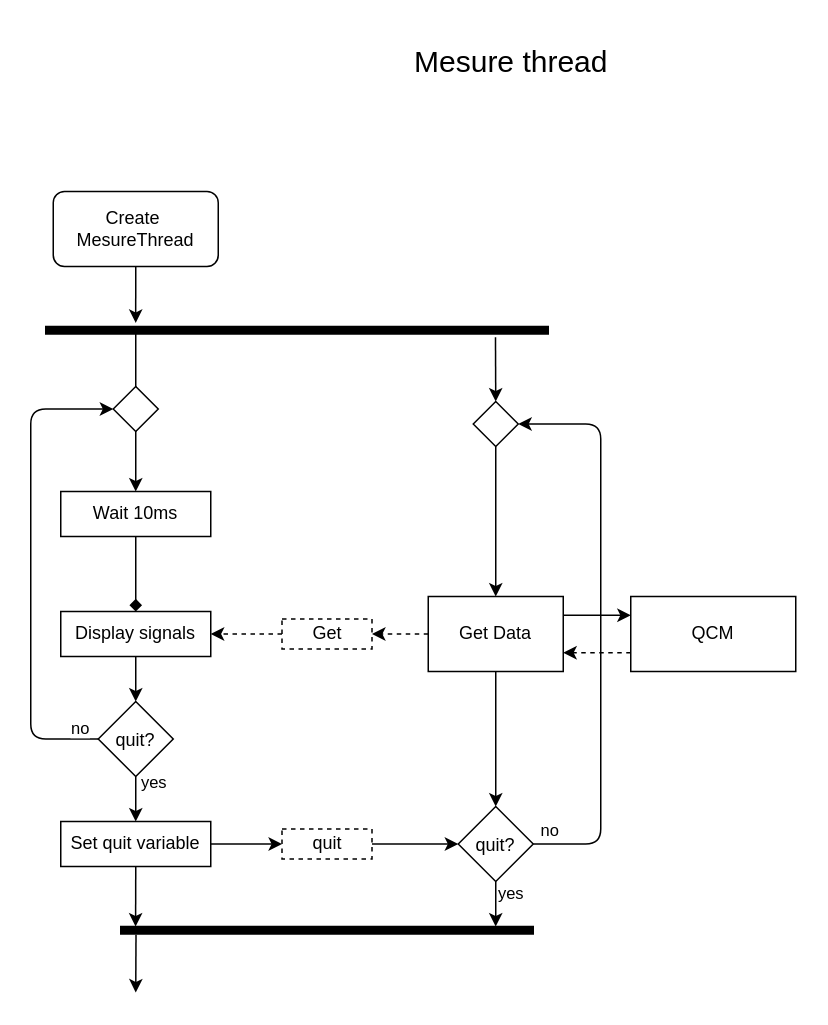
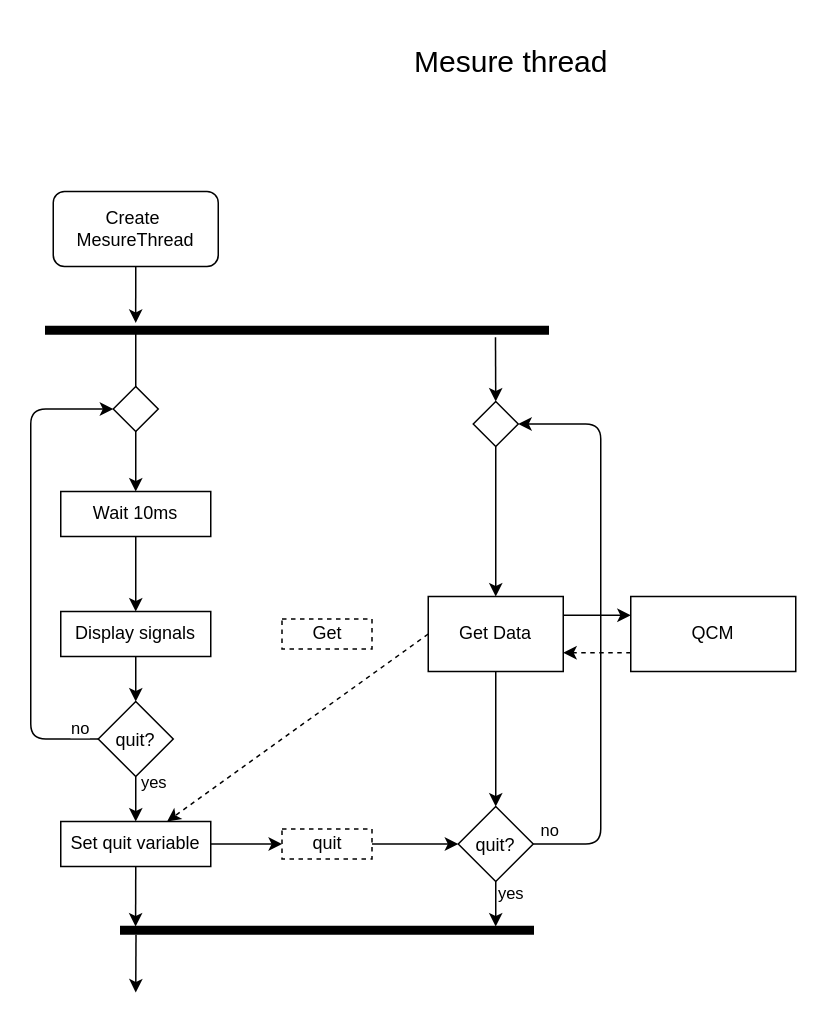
- <mxCell id="38" style="edgeStyle=none;html=1;exitX=0.5;exitY=1;exitDx=0;exitDy=0;entryX=0.5;entryY=0;entryDx=0;entryDy=0;endArrow=diamond;" edge="1" parent="1" source="39" target="21"><mxGeometry relative="1" as="geometry" /></mxCell>
+ <mxCell id="38" style="edgeStyle=none;html=1;exitX=0.5;exitY=1;exitDx=0;exitDy=0;entryX=0.5;entryY=0;entryDx=0;entryDy=0;" edge="1" parent="1" source="39" target="21"><mxGeometry relative="1" as="geometry" /></mxCell>
- <mxCell id="11" style="edgeStyle=none;html=1;exitX=0;exitY=0.5;exitDx=0;exitDy=0;entryX=1;entryY=0.5;entryDx=0;entryDy=0;dashed=1;" edge="1" parent="1" source="12" target="21"><mxGeometry relative="1" as="geometry" /></mxCell>
- <mxCell id="6" style="edgeStyle=none;html=1;exitX=0;exitY=0.5;exitDx=0;exitDy=0;dashed=1;" edge="1" parent="1" source="9" target="12"><mxGeometry relative="1" as="geometry" /></mxCell>
+ <mxCell id="6" style="edgeStyle=none;html=1;exitX=0;exitY=0.5;exitDx=0;exitDy=0;dashed=1;" edge="1" parent="1" source="9" target="31"><mxGeometry relative="1" as="geometry" /></mxCell>
